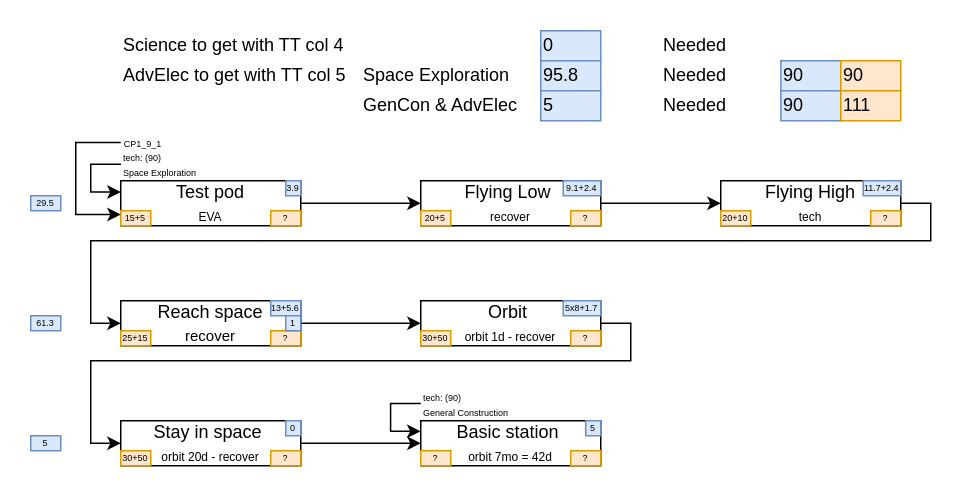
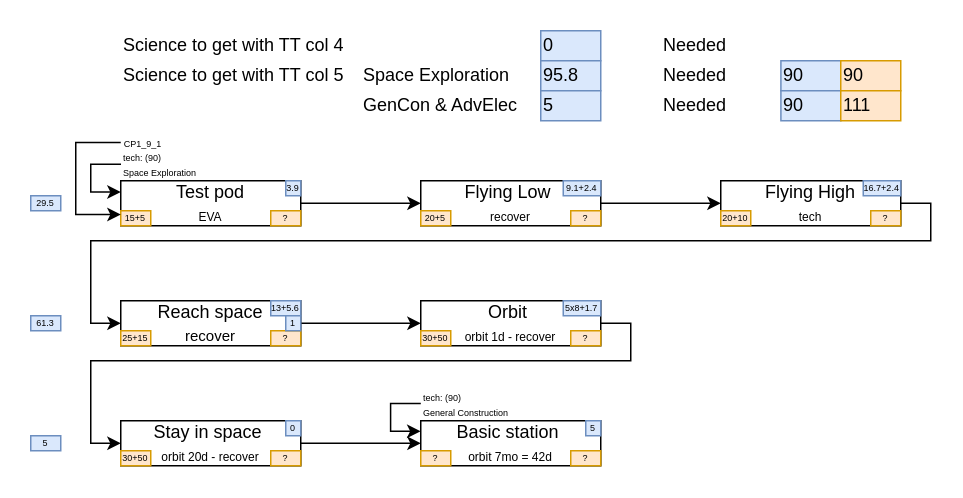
- <mxCell id="42" value="AdvElec to get with TT col 5" style="text;html=1;strokeColor=none;fillColor=none;align=left;verticalAlign=middle;whiteSpace=wrap;rounded=0;fontColor=#000000;" parent="1" vertex="1"><mxGeometry x="80.17" y="40" width="160" height="20" as="geometry" /></mxCell>
+ <mxCell id="42" value="Science to get with TT col 5" style="text;html=1;strokeColor=none;fillColor=none;align=left;verticalAlign=middle;whiteSpace=wrap;rounded=0;fontColor=#000000;" parent="1" vertex="1"><mxGeometry x="80.17" y="40" width="160" height="20" as="geometry" /></mxCell>
- <mxCell id="24" value="11.7+2.4" style="text;html=1;strokeColor=#6c8ebf;fillColor=#dae8fc;align=center;verticalAlign=middle;whiteSpace=wrap;rounded=0;fontSize=6;" parent="1" vertex="1"><mxGeometry x="575" y="120" width="25" height="10" as="geometry" /></mxCell>
+ <mxCell id="24" value="16.7+2.4" style="text;html=1;strokeColor=#6c8ebf;fillColor=#dae8fc;align=center;verticalAlign=middle;whiteSpace=wrap;rounded=0;fontSize=6;" parent="1" vertex="1"><mxGeometry x="575" y="120" width="25" height="10" as="geometry" /></mxCell>
